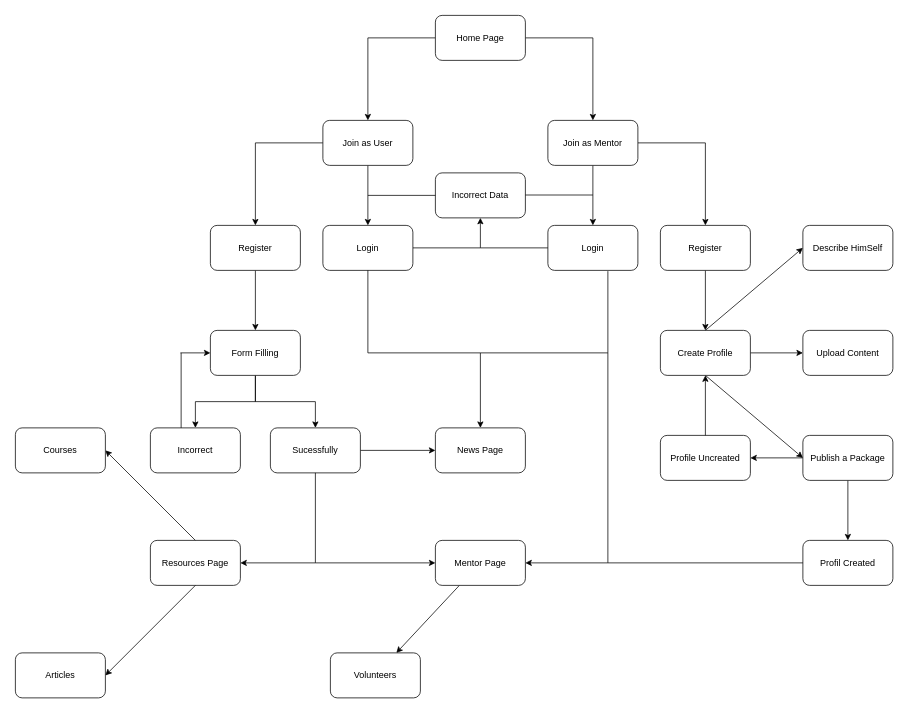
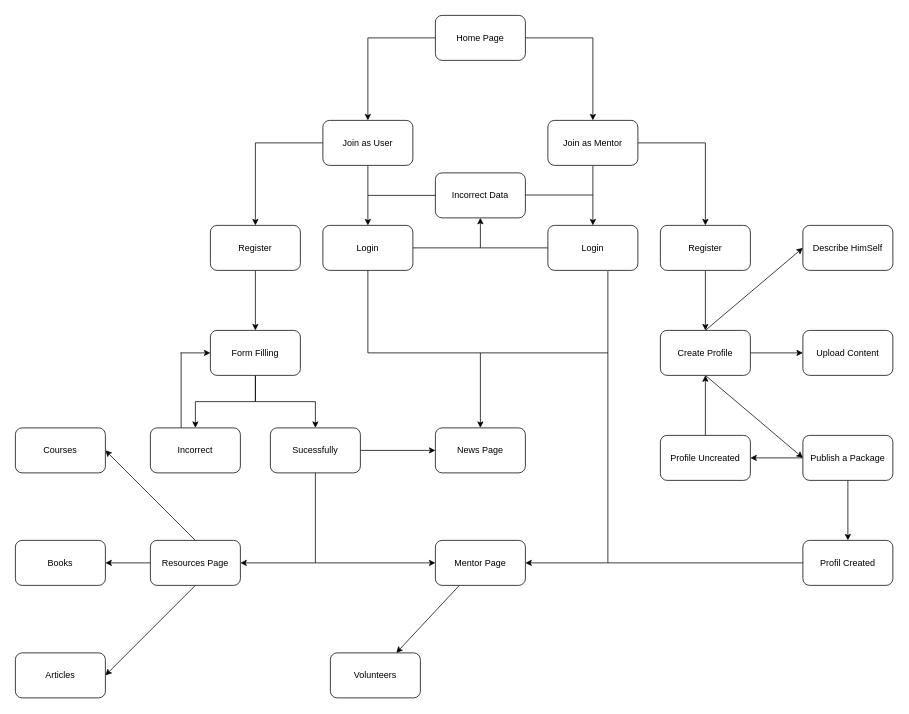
+ <mxCell id="42" value="Books" style="rounded=1;whiteSpace=wrap;html=1;" vertex="1" parent="1"><mxGeometry x="20" y="720" width="120" height="60" as="geometry" /></mxCell>
+ <mxCell id="40" value="" style="edgeStyle=orthogonalEdgeStyle;rounded=0;orthogonalLoop=1;jettySize=auto;html=1;" edge="1" parent="1" source="41" target="42"><mxGeometry relative="1" as="geometry" /></mxCell>
